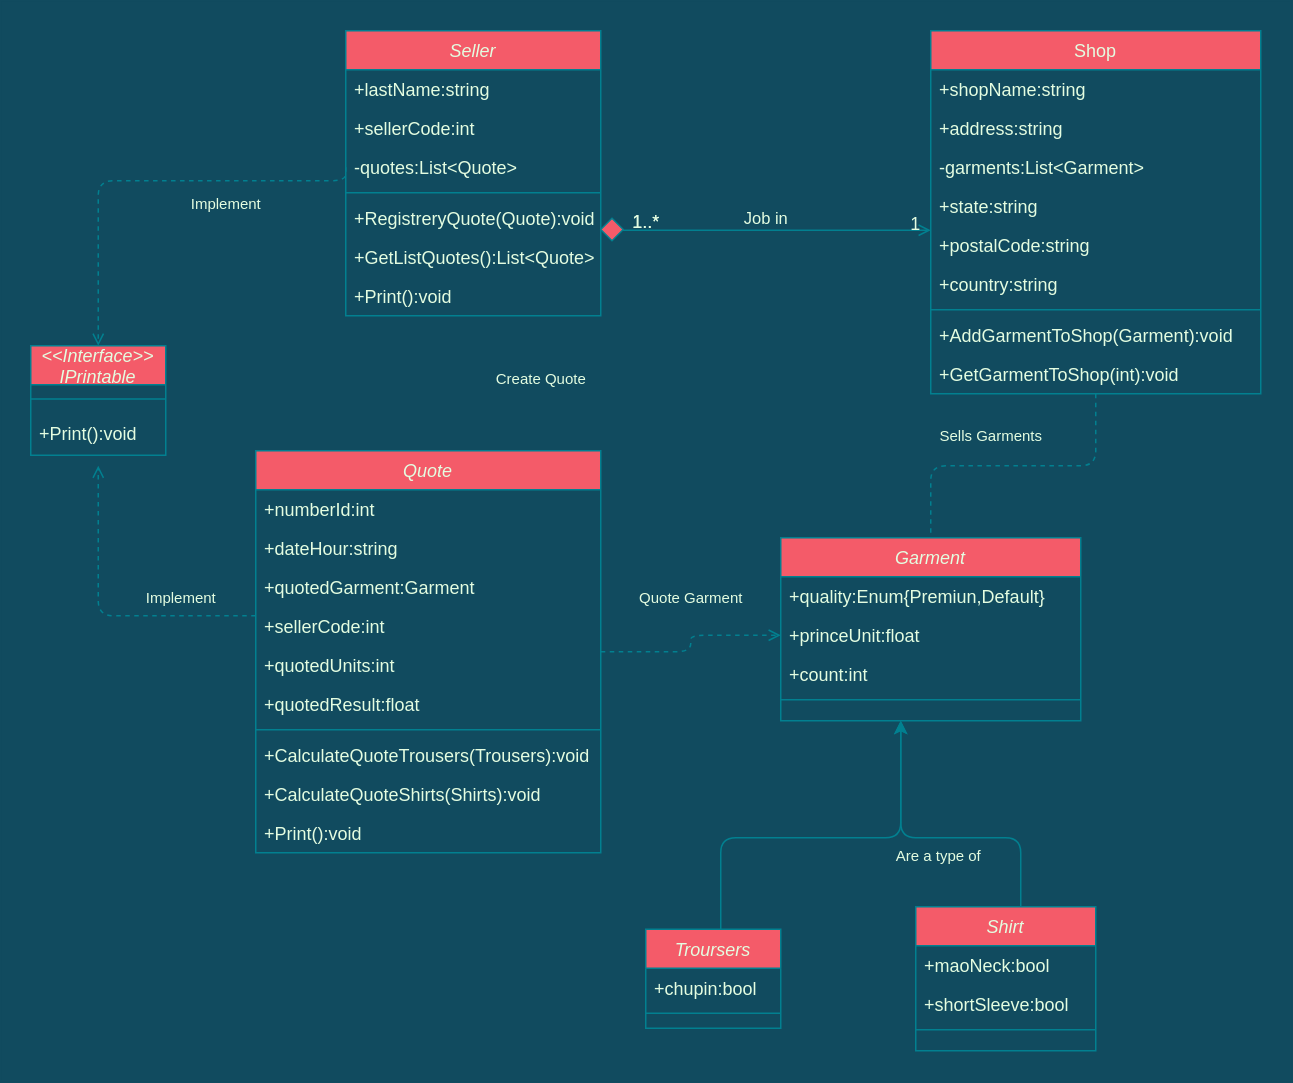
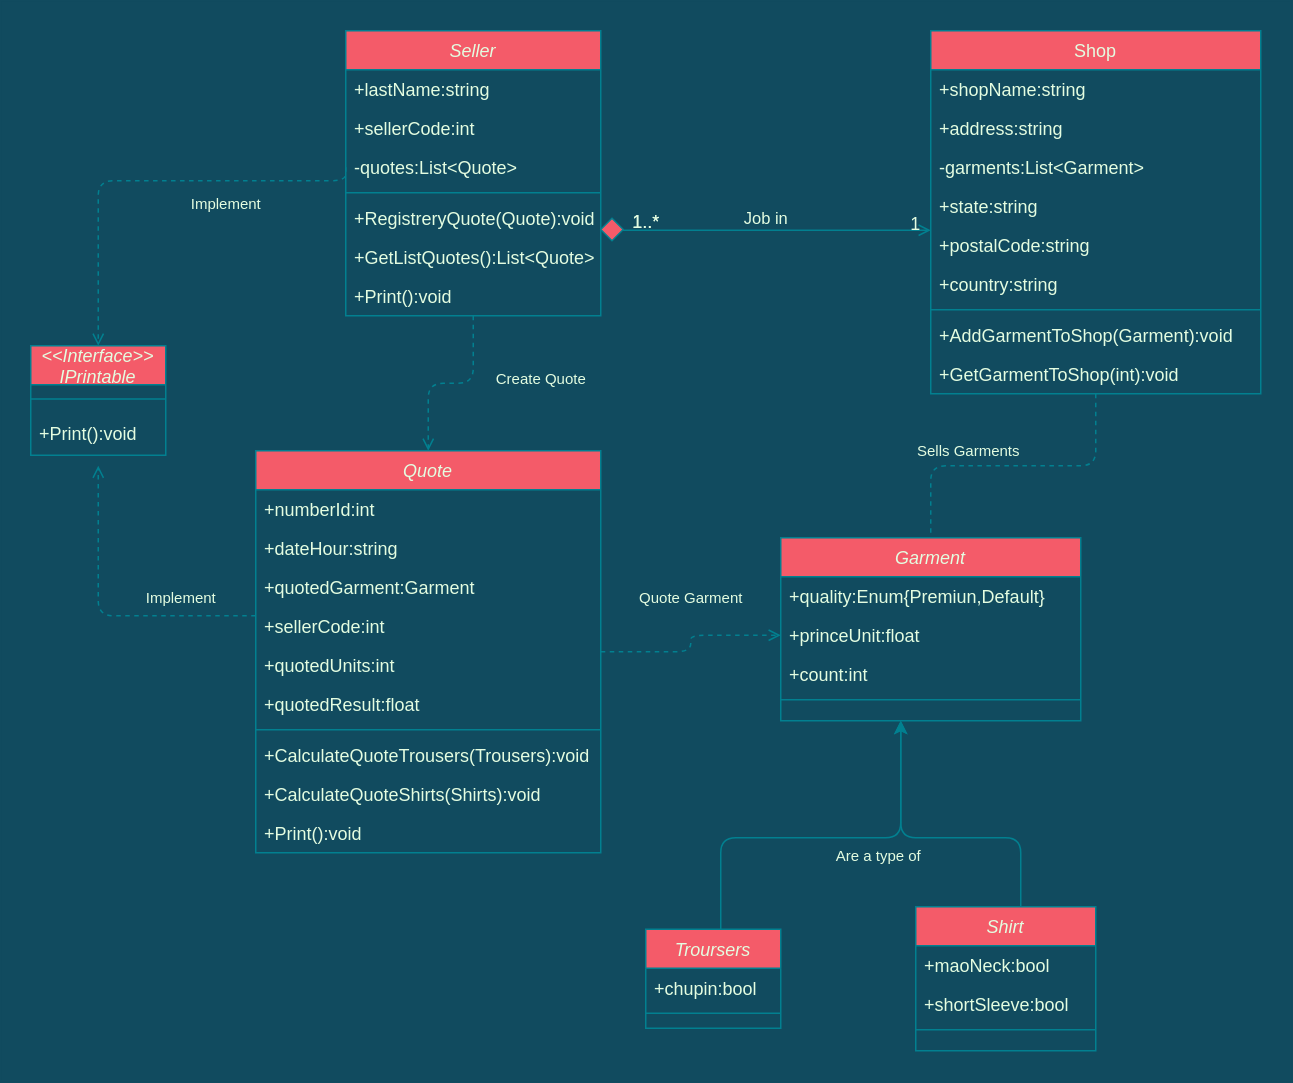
+ <mxCell id="2" style="edgeStyle=orthogonalEdgeStyle;curved=0;rounded=1;sketch=0;orthogonalLoop=1;jettySize=auto;html=1;exitX=0.5;exitY=1;exitDx=0;exitDy=0;entryX=0.5;entryY=0;entryDx=0;entryDy=0;dashed=1;fontSize=10;fontColor=#E4FDE1;endArrow=open;endFill=0;strokeColor=#028090;fillColor=#F45B69;labelBackgroundColor=#114B5F;" parent="1" source="3" target="28" edge="1"><mxGeometry relative="1" as="geometry" /></mxCell>
- <mxCell id="57" value="Sells Garments" style="text;html=1;align=center;verticalAlign=middle;resizable=0;points=[];autosize=1;strokeColor=none;fillColor=none;fontColor=#E4FDE1;fontSize=10;" parent="1" vertex="1"><mxGeometry x="620" y="280" width="80" height="20" as="geometry" /></mxCell>
+ <mxCell id="57" value="Sells Garments" style="text;html=1;align=center;verticalAlign=middle;resizable=0;points=[];autosize=1;strokeColor=none;fillColor=none;fontColor=#E4FDE1;fontSize=10;" parent="1" vertex="1"><mxGeometry x="605" y="290" width="80" height="20" as="geometry" /></mxCell>
- <mxCell id="55" value="Are a type of" style="text;html=1;align=center;verticalAlign=middle;resizable=0;points=[];autosize=1;strokeColor=none;fillColor=none;fontColor=#E4FDE1;fontSize=10;" parent="1" vertex="1"><mxGeometry x="590" y="560" width="70" height="20" as="geometry" /></mxCell>
+ <mxCell id="55" value="Are a type of" style="text;html=1;align=center;verticalAlign=middle;resizable=0;points=[];autosize=1;strokeColor=none;fillColor=none;fontColor=#E4FDE1;fontSize=10;" parent="1" vertex="1"><mxGeometry x="550" y="560" width="70" height="20" as="geometry" /></mxCell>
